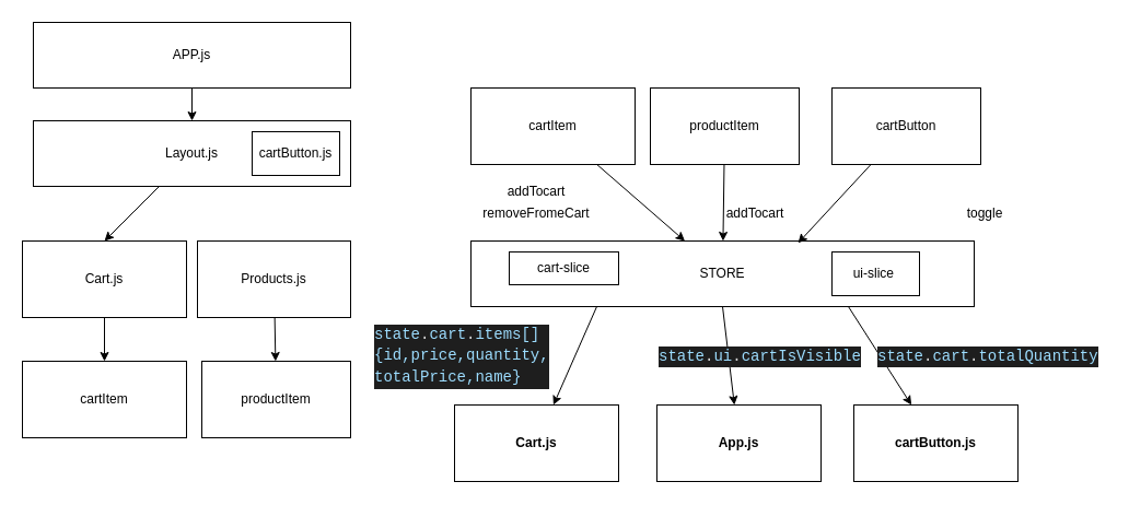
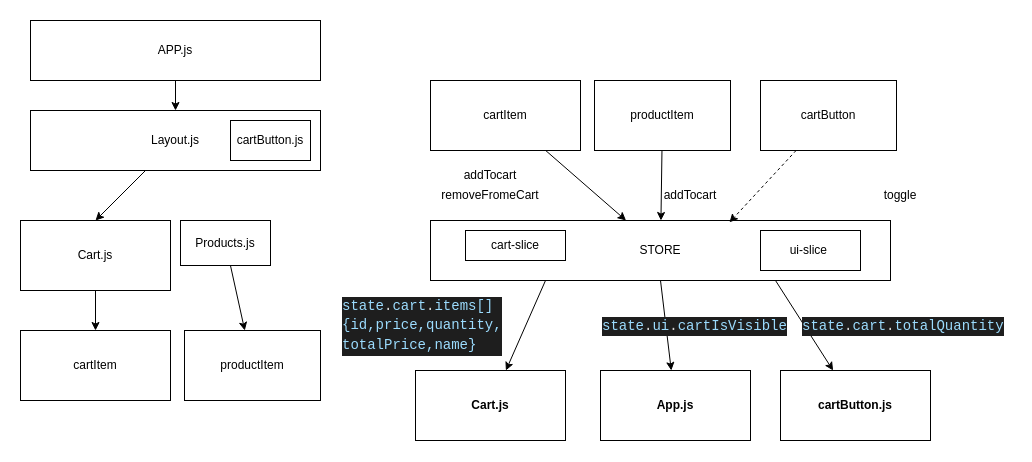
- <mxCell id="23" style="edgeStyle=none;html=1;entryX=0.65;entryY=0.031;entryDx=0;entryDy=0;entryPerimeter=0;" edge="1" parent="1" source="24" target="15"><mxGeometry relative="1" as="geometry" /></mxCell>
+ <mxCell id="23" style="edgeStyle=none;html=1;entryX=0.65;entryY=0.031;entryDx=0;entryDy=0;entryPerimeter=0;dashed=1;" edge="1" parent="1" source="24" target="15"><mxGeometry relative="1" as="geometry" /></mxCell>
- <mxCell id="34" value="ui-slice&amp;nbsp;" style="rounded=0;whiteSpace=wrap;html=1;" vertex="1" parent="1"><mxGeometry x="760" y="230" width="80" height="40" as="geometry" /></mxCell>
+ <mxCell id="34" value="ui-slice&amp;nbsp;" style="rounded=0;whiteSpace=wrap;html=1;" vertex="1" parent="1"><mxGeometry x="760" y="230" width="100" height="40" as="geometry" /></mxCell>
- <mxCell id="7" value="Products.js" style="rounded=0;whiteSpace=wrap;html=1;" vertex="1" parent="1"><mxGeometry x="180" y="220" width="140" height="70" as="geometry" /></mxCell>
+ <mxCell id="7" value="Products.js" style="rounded=0;whiteSpace=wrap;html=1;" vertex="1" parent="1"><mxGeometry x="180" y="220" width="90" height="45" as="geometry" /></mxCell>
